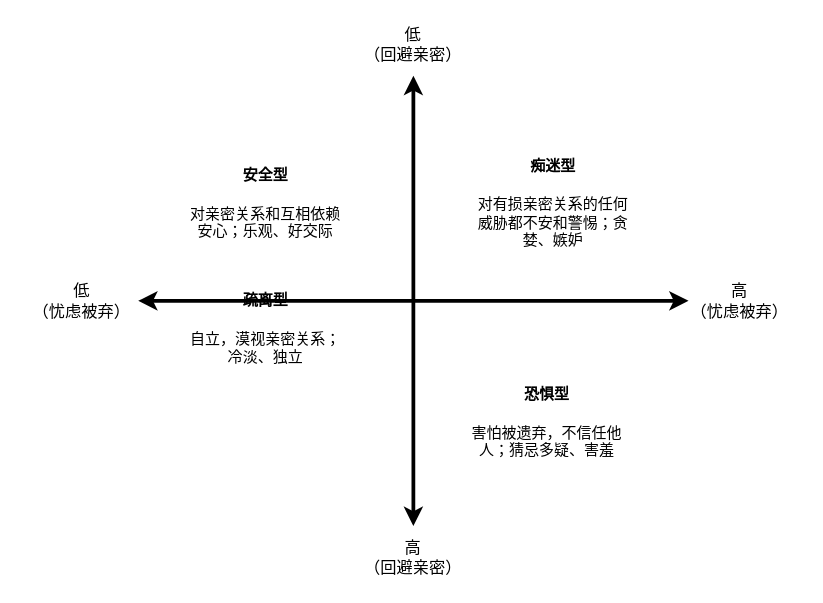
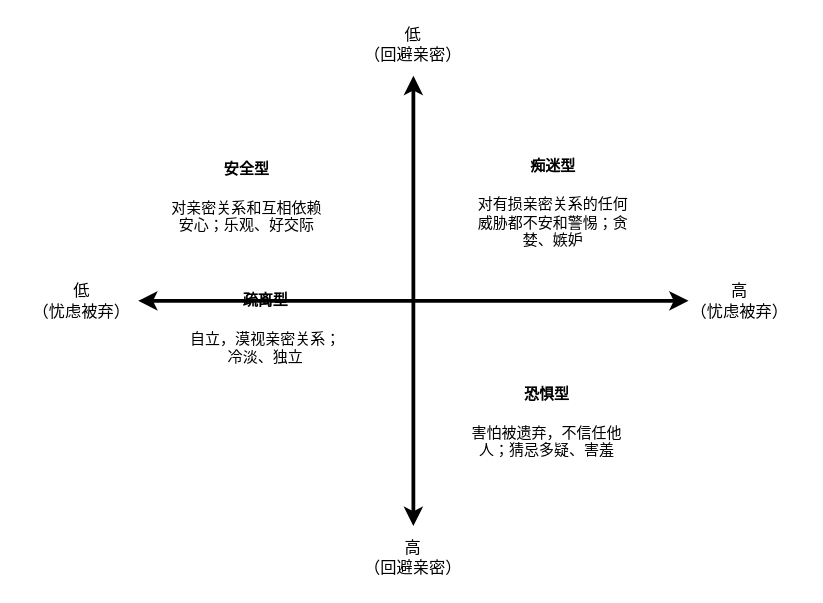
- <mxCell id="6" value="&lt;h5&gt;&lt;/h5&gt;&lt;h4&gt;安全型&lt;/h4&gt;&lt;p&gt;对亲密关系和互相依赖安心；乐观、好交际&lt;/p&gt;" style="text;html=1;strokeColor=none;fillColor=none;align=center;verticalAlign=middle;whiteSpace=wrap;rounded=0;" vertex="1" parent="3"><mxGeometry x="36" y="60" width="132" height="80" as="geometry" /></mxCell>
+ <mxCell id="6" value="&lt;h5&gt;&lt;/h5&gt;&lt;h4&gt;安全型&lt;/h4&gt;&lt;p&gt;对亲密关系和互相依赖安心；乐观、好交际&lt;/p&gt;" style="text;html=1;strokeColor=none;fillColor=none;align=center;verticalAlign=middle;whiteSpace=wrap;rounded=0;" vertex="1" parent="3"><mxGeometry x="21" y="55" width="132" height="80" as="geometry" /></mxCell>
